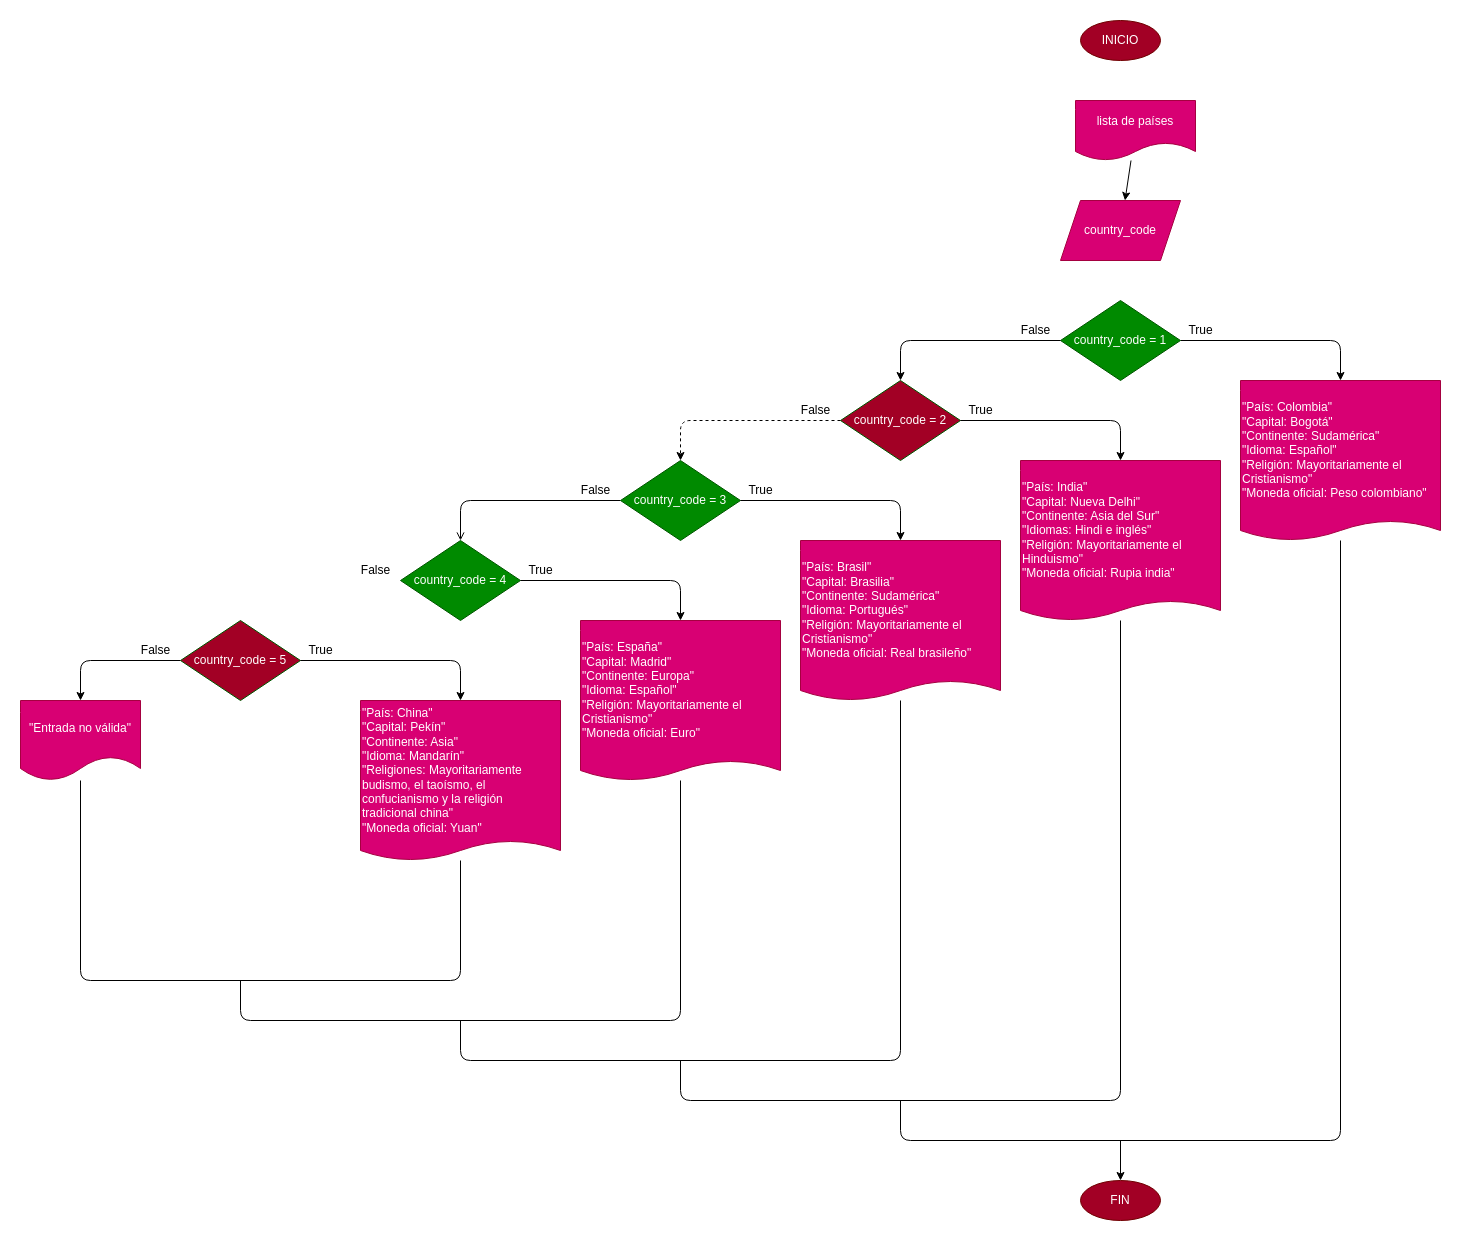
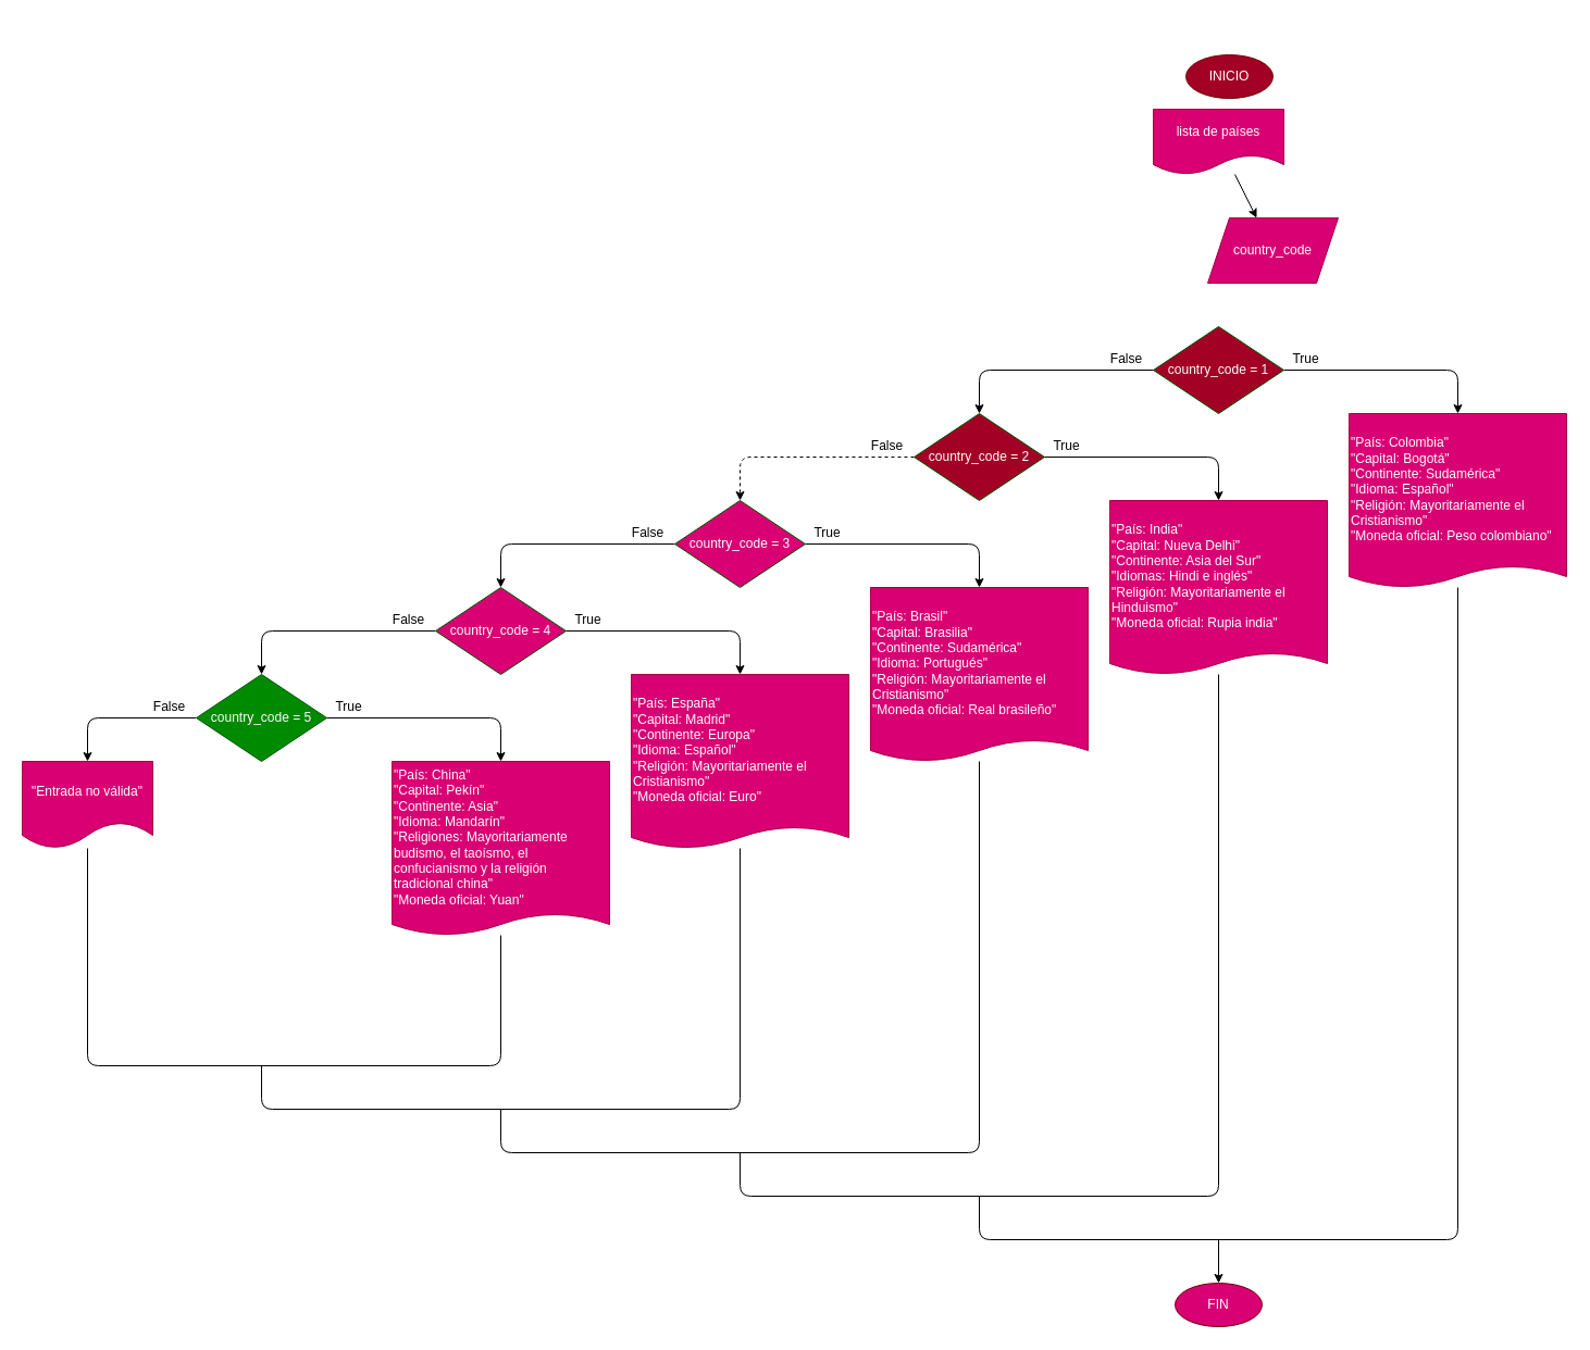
- <mxCell id="2" value="INICIO" style="ellipse;whiteSpace=wrap;html=1;fillColor=#a20025;fontColor=#ffffff;strokeColor=#6F0000;" vertex="1" parent="1"><mxGeometry x="1080" y="20" width="80" height="40" as="geometry" /></mxCell>
+ <mxCell id="2" value="INICIO" style="ellipse;whiteSpace=wrap;html=1;fillColor=#a20025;fontColor=#ffffff;strokeColor=#6F0000;" vertex="1" parent="1"><mxGeometry x="1090" y="50" width="80" height="40" as="geometry" /></mxCell>
- <mxCell id="4" value="lista de países" style="shape=document;whiteSpace=wrap;html=1;boundedLbl=1;fillColor=#d80073;fontColor=#ffffff;strokeColor=#A50040;" vertex="1" parent="1"><mxGeometry x="1075" y="100" width="120" height="60" as="geometry" /></mxCell>
+ <mxCell id="4" value="lista de países" style="shape=document;whiteSpace=wrap;html=1;boundedLbl=1;fillColor=#d80073;fontColor=#ffffff;strokeColor=#A50040;" vertex="1" parent="1"><mxGeometry x="1060" y="100" width="120" height="60" as="geometry" /></mxCell>
- <mxCell id="5" value="country_code" style="shape=parallelogram;perimeter=parallelogramPerimeter;whiteSpace=wrap;html=1;fixedSize=1;fillColor=#d80073;fontColor=#ffffff;strokeColor=#A50040;" vertex="1" parent="1"><mxGeometry x="1060" y="200" width="120" height="60" as="geometry" /></mxCell>
+ <mxCell id="5" value="country_code" style="shape=parallelogram;perimeter=parallelogramPerimeter;whiteSpace=wrap;html=1;fixedSize=1;fillColor=#d80073;fontColor=#ffffff;strokeColor=#A50040;" vertex="1" parent="1"><mxGeometry x="1110" y="200" width="120" height="60" as="geometry" /></mxCell>
- <mxCell id="7" value="country_code = 1" style="rhombus;whiteSpace=wrap;html=1;fillColor=#008a00;fontColor=#ffffff;strokeColor=#005700;" vertex="1" parent="1"><mxGeometry x="1060" y="300" width="120" height="80" as="geometry" /></mxCell>
+ <mxCell id="7" value="country_code = 1" style="rhombus;whiteSpace=wrap;html=1;fillColor=#a20025;fontColor=#ffffff;strokeColor=#005700;" vertex="1" parent="1"><mxGeometry x="1060" y="300" width="120" height="80" as="geometry" /></mxCell>
- <mxCell id="15" value="country_code = 3" style="rhombus;whiteSpace=wrap;html=1;fillColor=#008a00;fontColor=#ffffff;strokeColor=#005700;" vertex="1" parent="1"><mxGeometry x="620" y="460" width="120" height="80" as="geometry" /></mxCell>
+ <mxCell id="15" value="country_code = 3" style="rhombus;whiteSpace=wrap;html=1;fillColor=#d80073;fontColor=#ffffff;strokeColor=#005700;" vertex="1" parent="1"><mxGeometry x="620" y="460" width="120" height="80" as="geometry" /></mxCell>
- <mxCell id="14" style="edgeStyle=orthogonalEdgeStyle;html=1;exitX=0;exitY=0.5;exitDx=0;exitDy=0;entryX=0.5;entryY=0;entryDx=0;entryDy=0;endArrow=open;" edge="1" parent="1" source="15" target="19"><mxGeometry relative="1" as="geometry" /></mxCell>
+ <mxCell id="14" style="edgeStyle=orthogonalEdgeStyle;html=1;exitX=0;exitY=0.5;exitDx=0;exitDy=0;entryX=0.5;entryY=0;entryDx=0;entryDy=0;" edge="1" parent="1" source="15" target="19"><mxGeometry relative="1" as="geometry" /></mxCell>
+ <mxCell id="18" style="edgeStyle=orthogonalEdgeStyle;html=1;exitX=0;exitY=0.5;exitDx=0;exitDy=0;entryX=0.5;entryY=0;entryDx=0;entryDy=0;" edge="1" parent="1" source="19" target="23"><mxGeometry relative="1" as="geometry" /></mxCell>
- <mxCell id="19" value="country_code = 4" style="rhombus;whiteSpace=wrap;html=1;fillColor=#008a00;fontColor=#ffffff;strokeColor=#005700;" vertex="1" parent="1"><mxGeometry x="400" y="540" width="120" height="80" as="geometry" /></mxCell>
+ <mxCell id="19" value="country_code = 4" style="rhombus;whiteSpace=wrap;html=1;fillColor=#d80073;fontColor=#ffffff;strokeColor=#005700;" vertex="1" parent="1"><mxGeometry x="400" y="540" width="120" height="80" as="geometry" /></mxCell>
- <mxCell id="23" value="country_code = 5" style="rhombus;whiteSpace=wrap;html=1;fillColor=#a20025;fontColor=#ffffff;strokeColor=#005700;" vertex="1" parent="1"><mxGeometry x="180" y="620" width="120" height="80" as="geometry" /></mxCell>
+ <mxCell id="23" value="country_code = 5" style="rhombus;whiteSpace=wrap;html=1;fillColor=#008a00;fontColor=#ffffff;strokeColor=#005700;" vertex="1" parent="1"><mxGeometry x="180" y="620" width="120" height="80" as="geometry" /></mxCell>
- <mxCell id="32" value="FIN" style="ellipse;whiteSpace=wrap;html=1;fillColor=#a20025;fontColor=#ffffff;strokeColor=#6F0000;" vertex="1" parent="1"><mxGeometry x="1080" y="1180" width="80" height="40" as="geometry" /></mxCell>
+ <mxCell id="32" value="FIN" style="ellipse;whiteSpace=wrap;html=1;fillColor=#d80073;fontColor=#ffffff;strokeColor=#6F0000;" vertex="1" parent="1"><mxGeometry x="1080" y="1180" width="80" height="40" as="geometry" /></mxCell>
